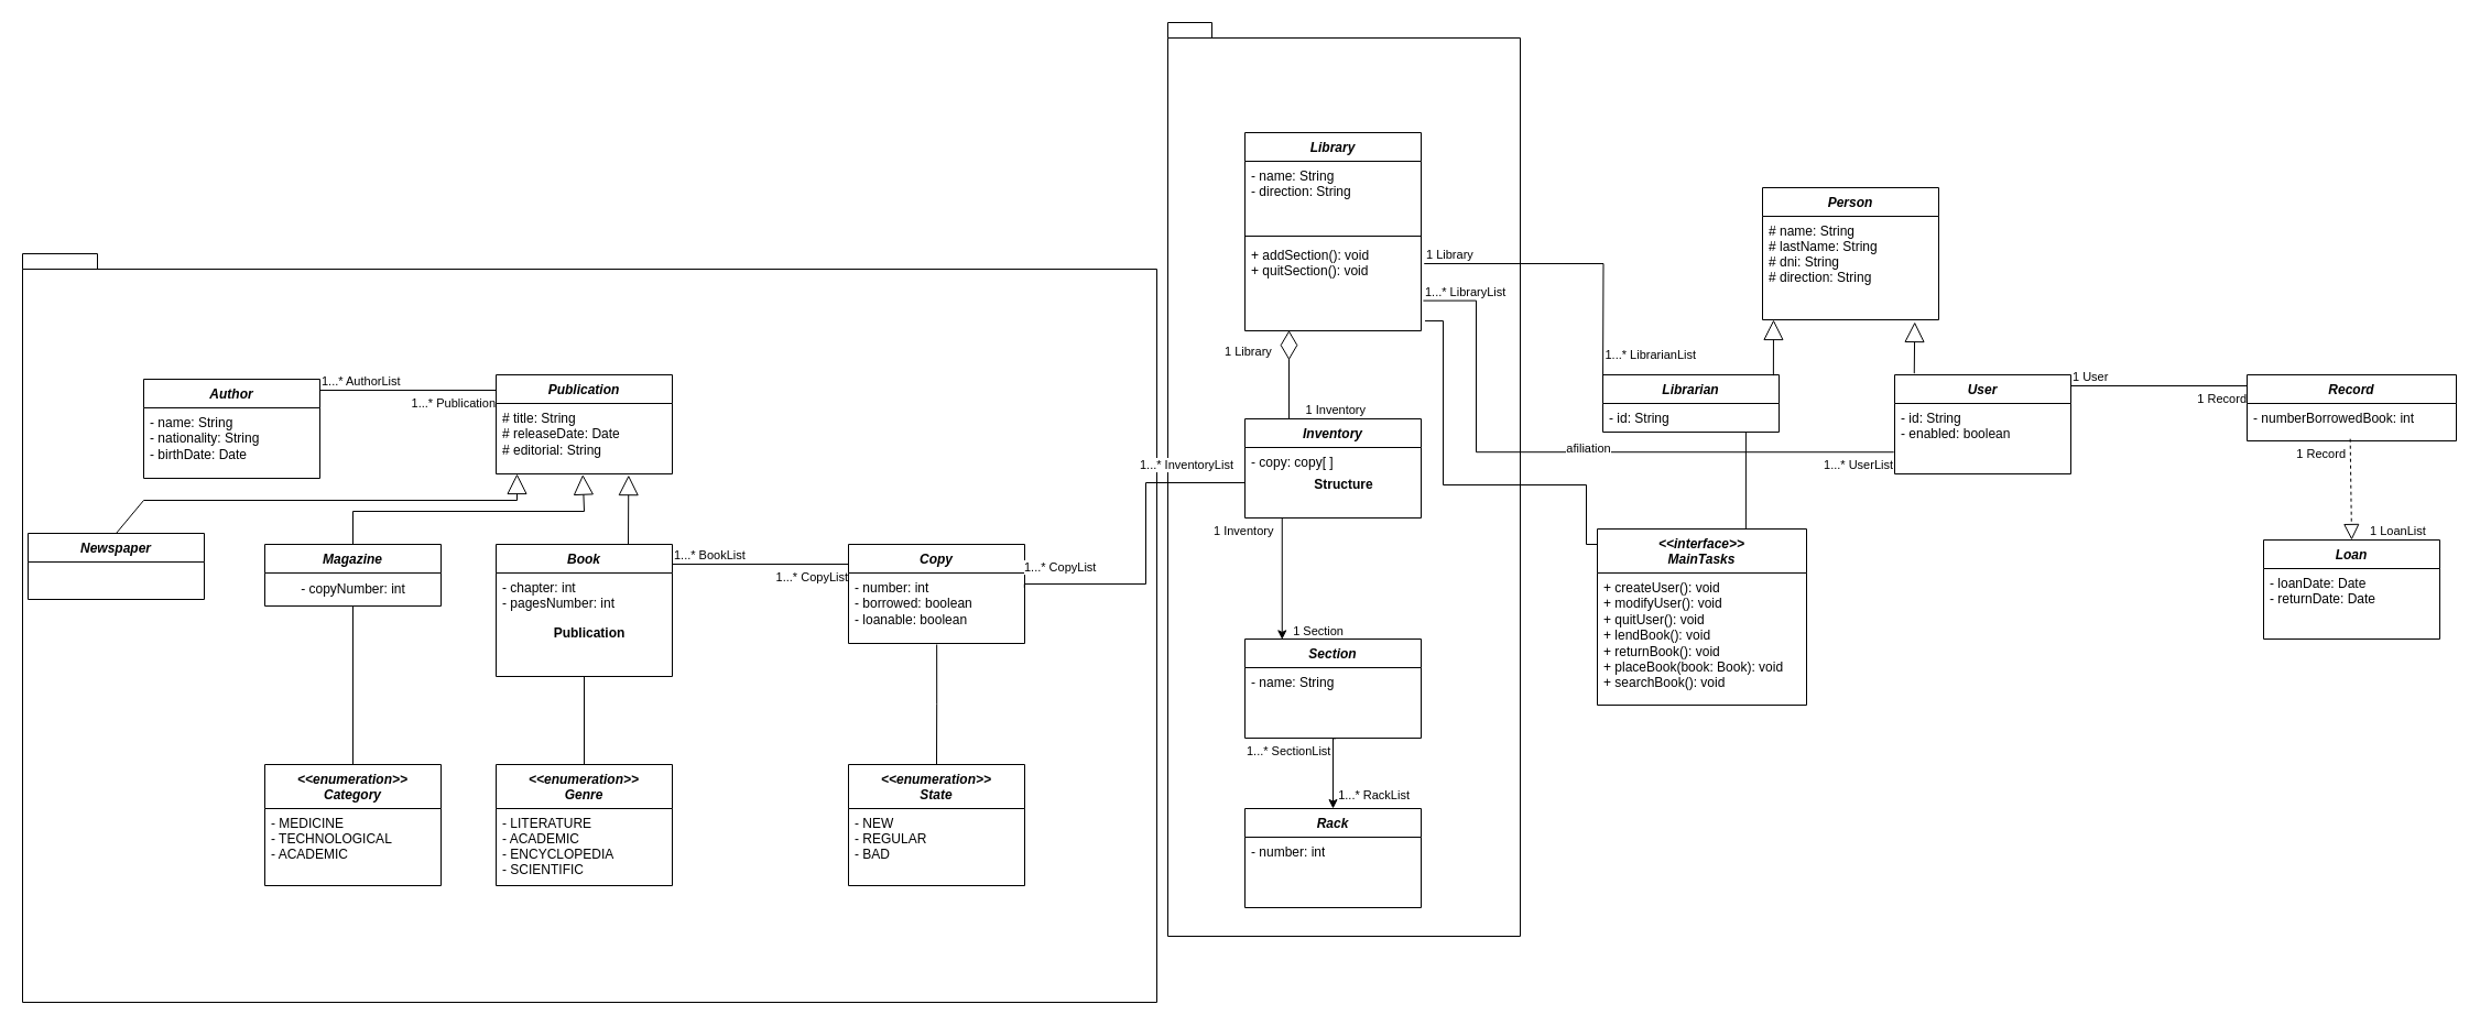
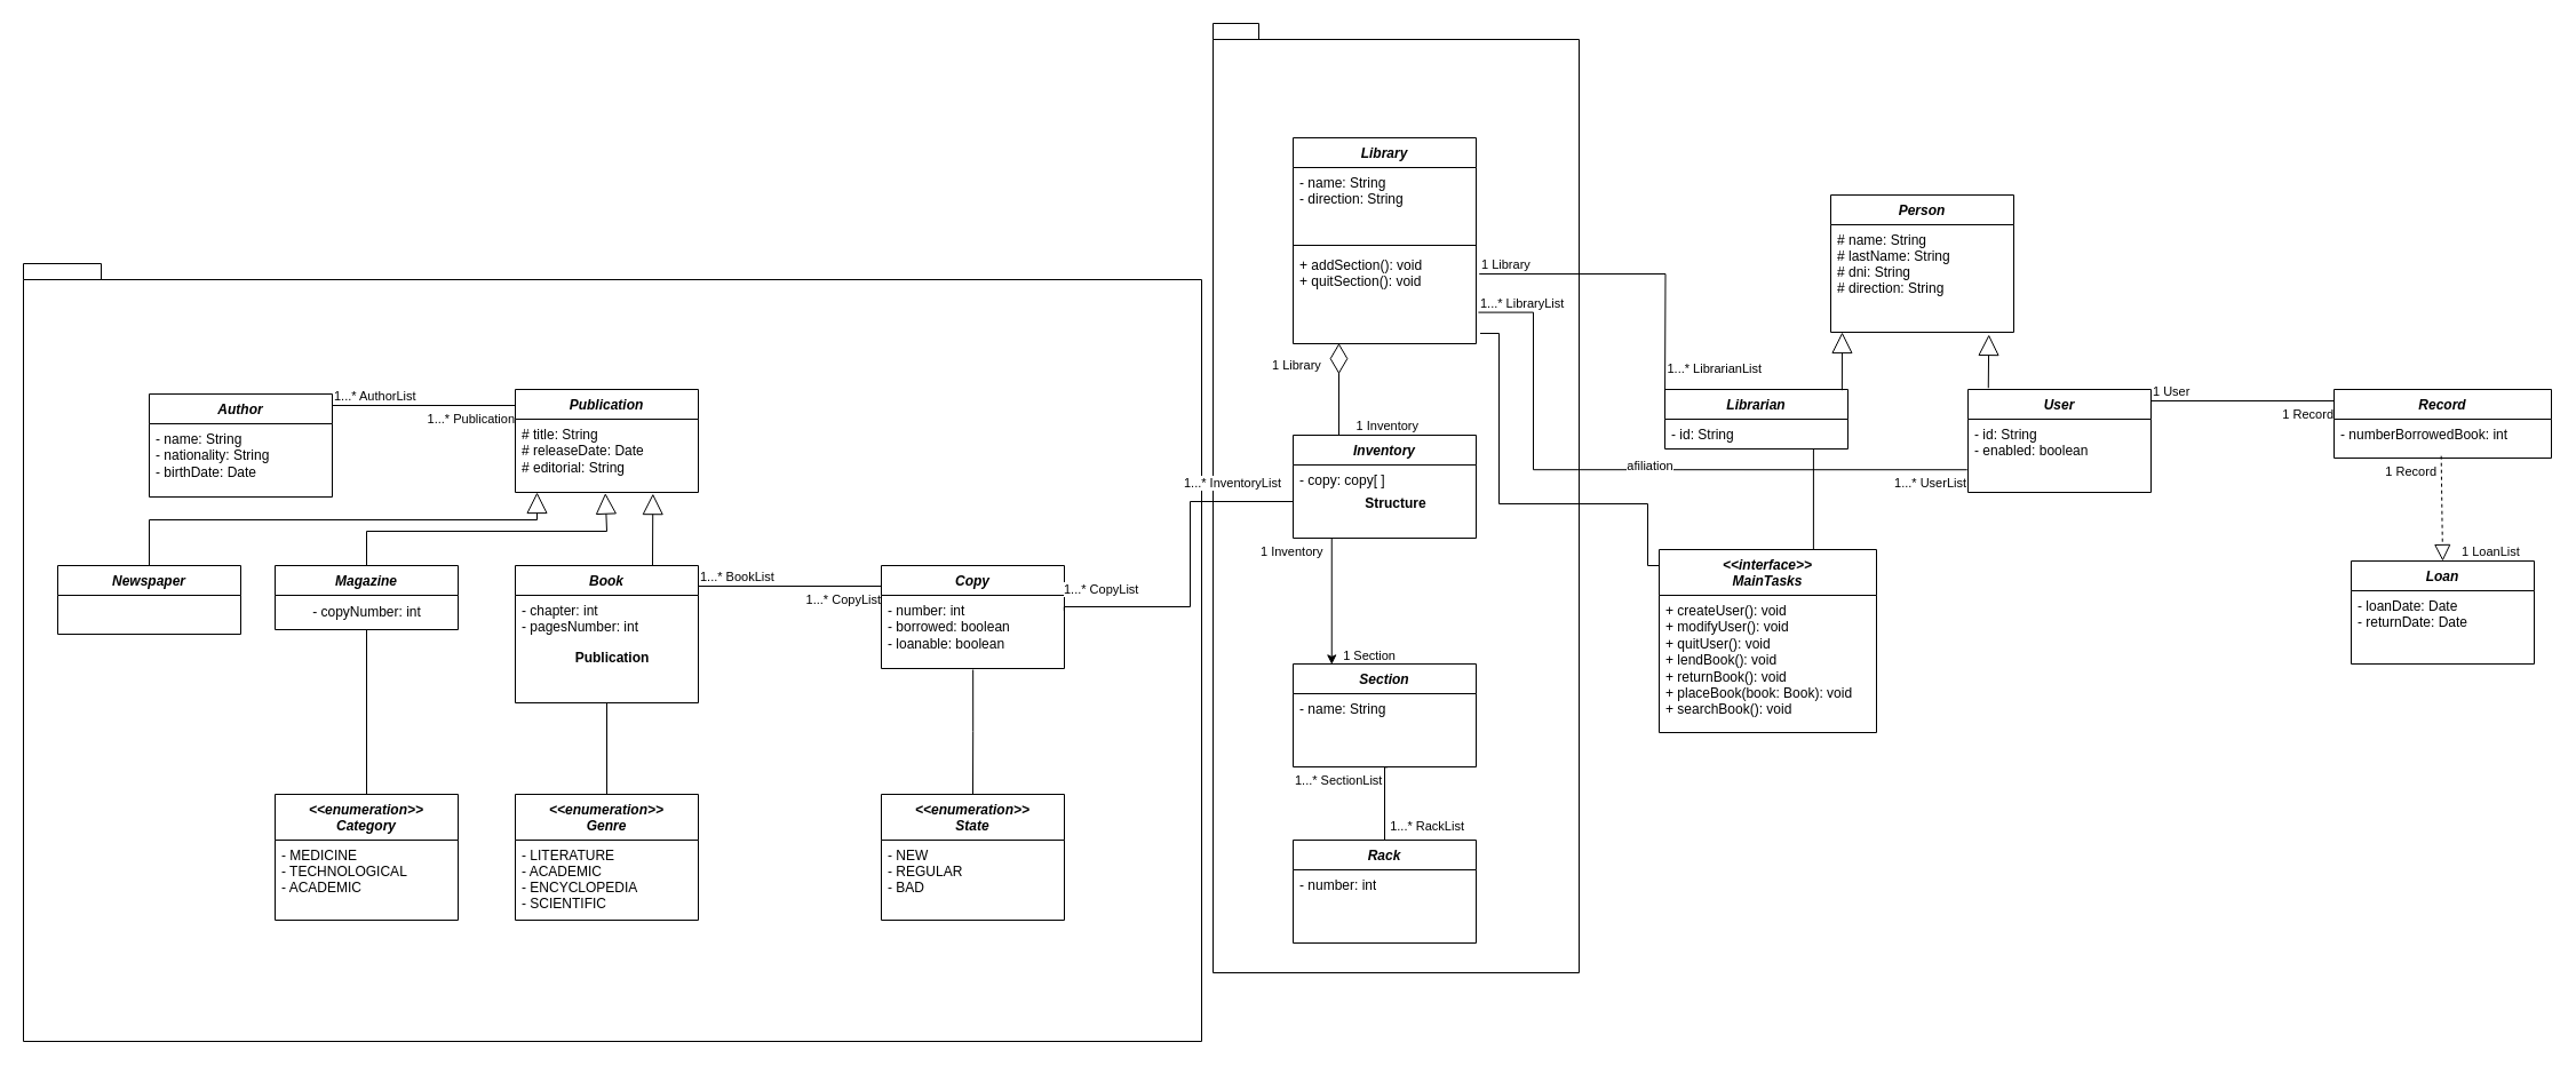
- <mxCell id="6" value="Newspaper" style="swimlane;fontStyle=3;align=center;verticalAlign=top;childLayout=stackLayout;horizontal=1;startSize=26;horizontalStack=0;resizeParent=1;resizeParentMax=0;resizeLast=0;collapsible=1;marginBottom=0;whiteSpace=wrap;html=1;" vertex="1" parent="1"><mxGeometry x="25" y="484" width="160" height="60" as="geometry" /></mxCell>
+ <mxCell id="6" value="Newspaper" style="swimlane;fontStyle=3;align=center;verticalAlign=top;childLayout=stackLayout;horizontal=1;startSize=26;horizontalStack=0;resizeParent=1;resizeParentMax=0;resizeLast=0;collapsible=1;marginBottom=0;whiteSpace=wrap;html=1;" vertex="1" parent="1"><mxGeometry x="50" y="494" width="160" height="60" as="geometry" /></mxCell>
- <mxCell id="66" value="" style="endArrow=classic;html=1;edgeStyle=orthogonalEdgeStyle;rounded=0;entryX=0.5;entryY=0;entryDx=0;entryDy=0;exitX=0.515;exitY=1.005;exitDx=0;exitDy=0;exitPerimeter=0;" edge="1" parent="1" source="34" target="37"><mxGeometry relative="1" as="geometry"><mxPoint x="1130" y="700" as="sourcePoint" /><mxPoint x="1290" y="700" as="targetPoint" /><Array as="points"><mxPoint x="1210" y="670" /></Array></mxGeometry></mxCell>
+ <mxCell id="66" value="" style="endArrow=none;html=1;edgeStyle=orthogonalEdgeStyle;rounded=0;entryX=0.5;entryY=0;entryDx=0;entryDy=0;exitX=0.515;exitY=1.005;exitDx=0;exitDy=0;exitPerimeter=0;" edge="1" parent="1" source="34" target="37"><mxGeometry relative="1" as="geometry"><mxPoint x="1130" y="700" as="sourcePoint" /><mxPoint x="1290" y="700" as="targetPoint" /><Array as="points"><mxPoint x="1210" y="670" /></Array></mxGeometry></mxCell>
